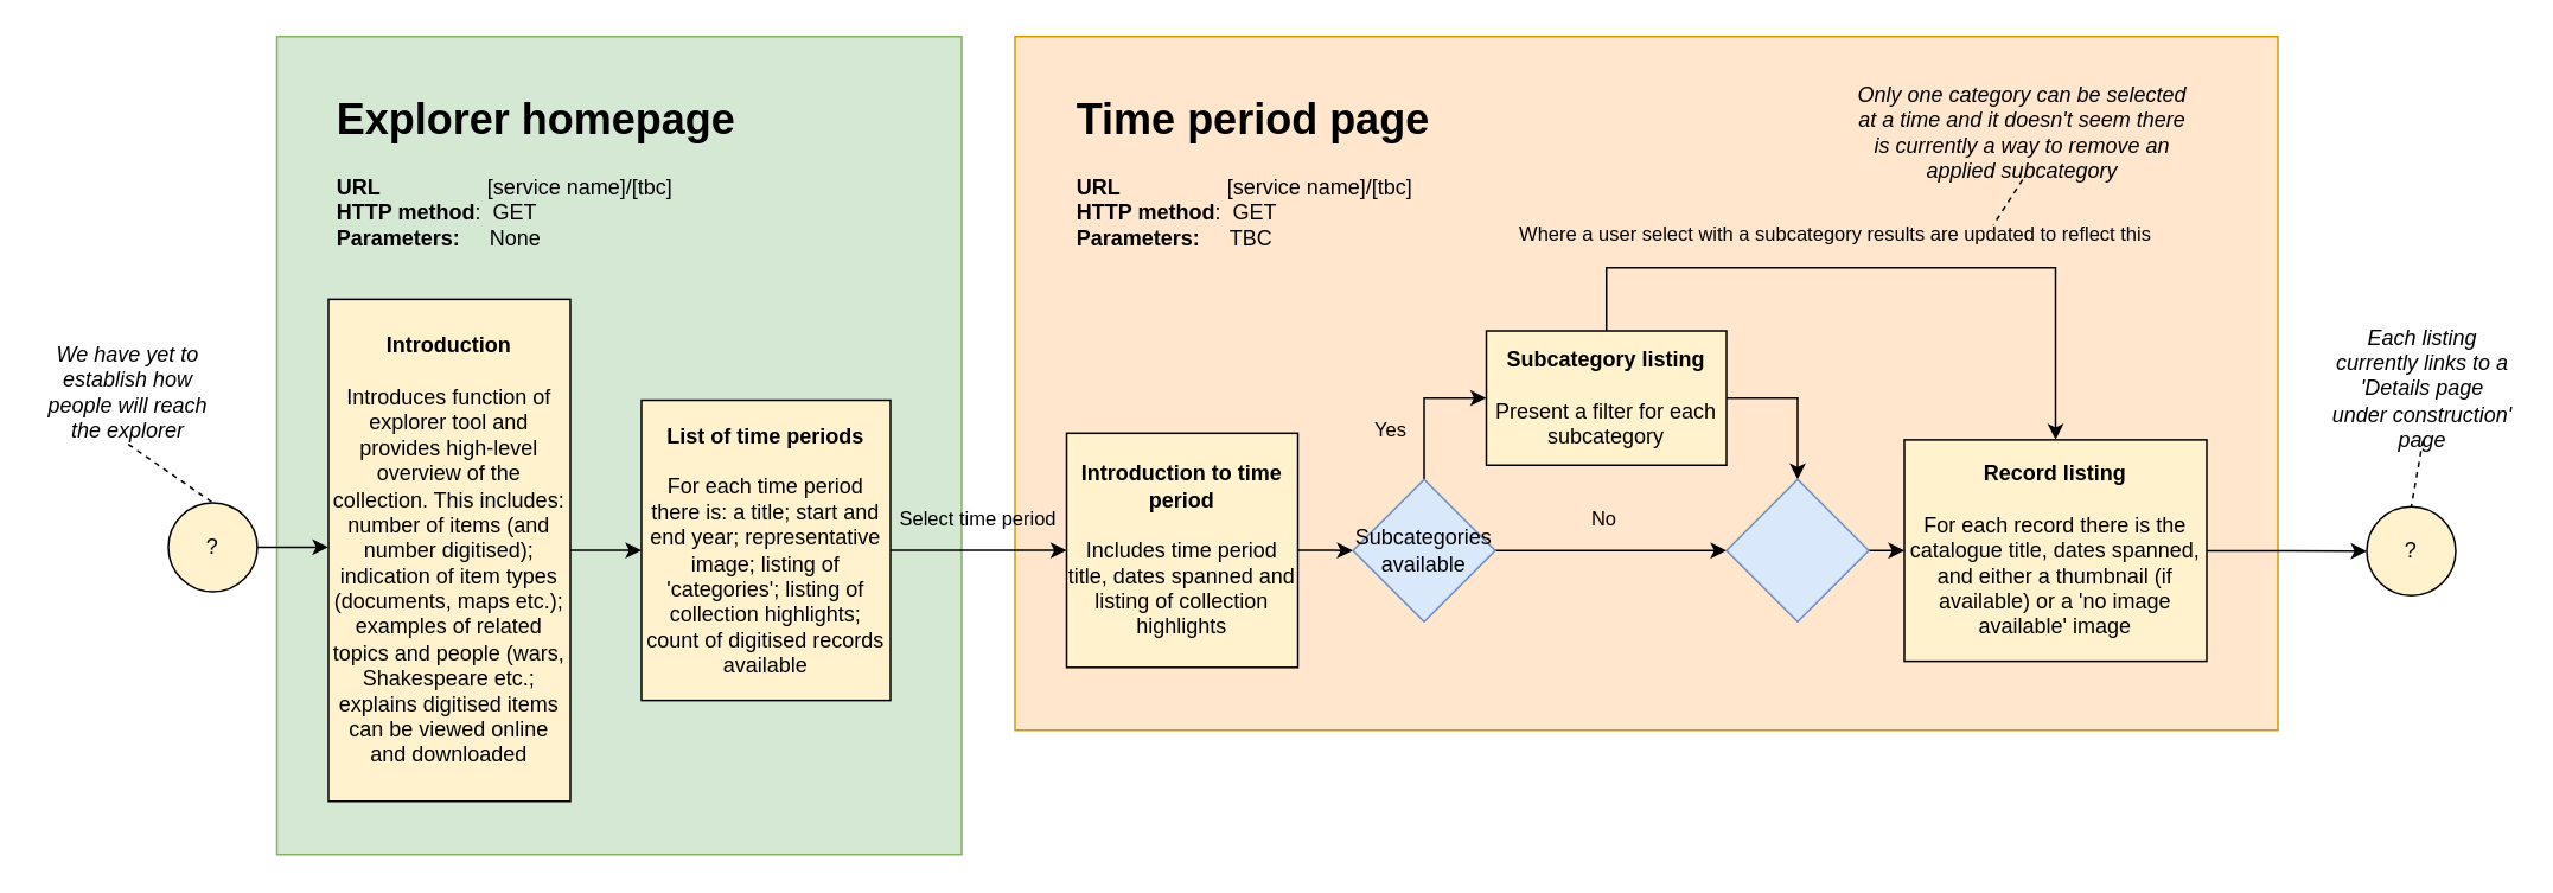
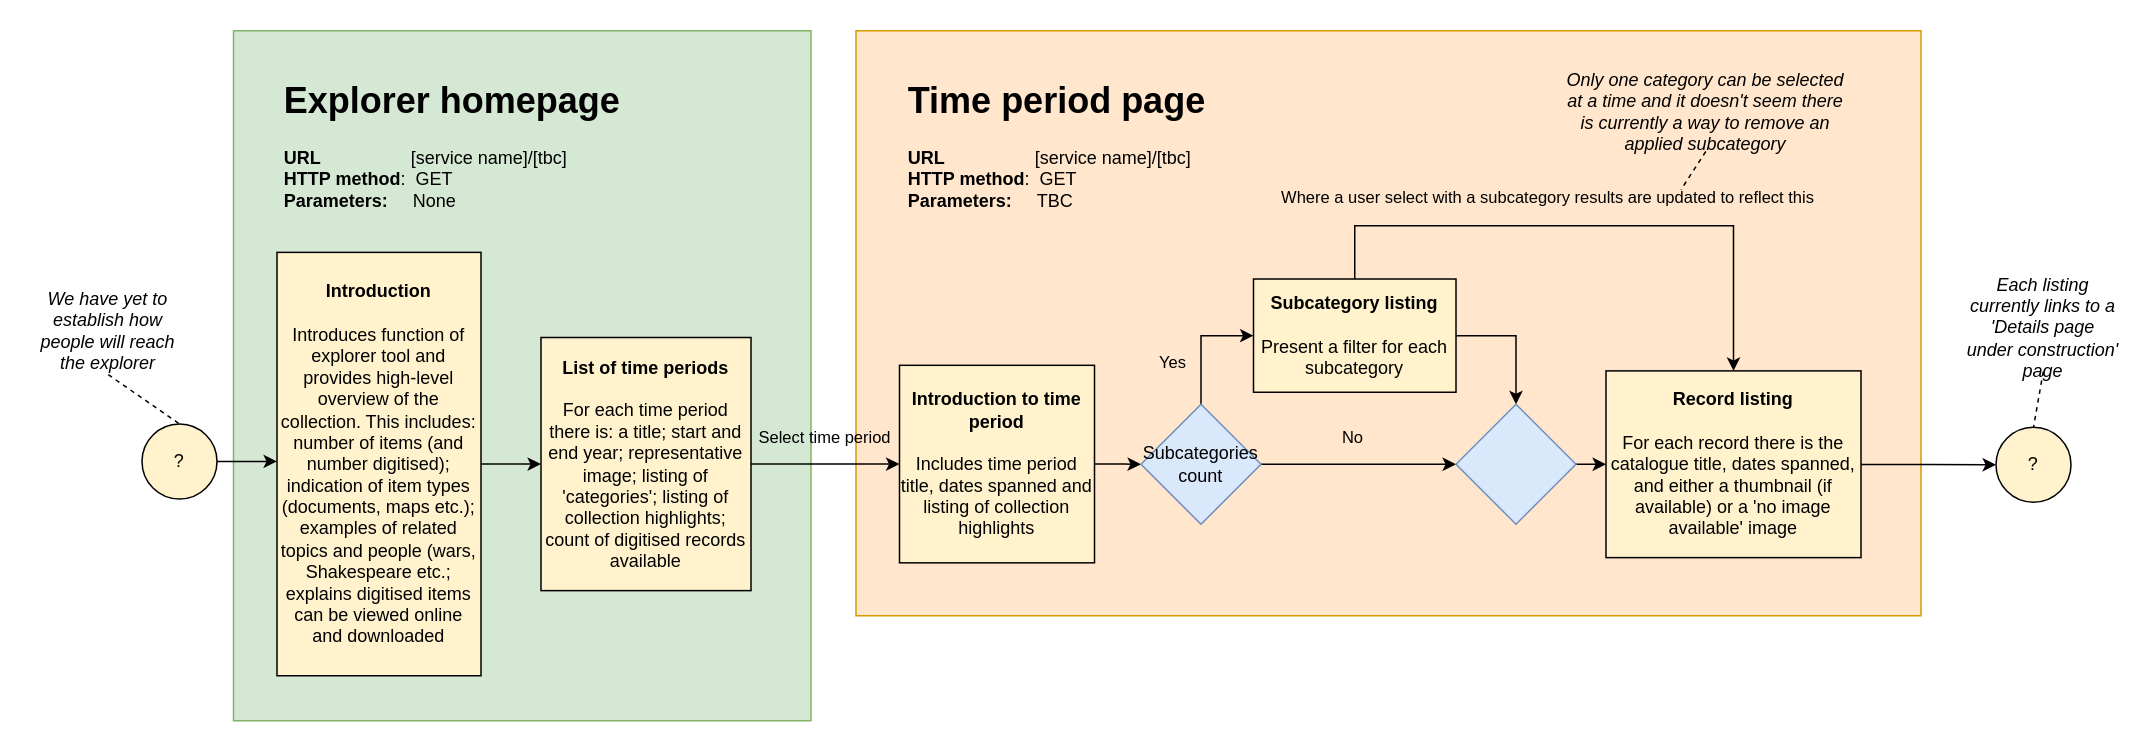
- <mxCell id="26" value="Subcategories available" style="rhombus;whiteSpace=wrap;html=1;labelBackgroundColor=none;align=center;fillColor=#dae8fc;strokeColor=#6c8ebf;" vertex="1" parent="1"><mxGeometry x="760" y="269" width="80" height="80" as="geometry" /></mxCell>
+ <mxCell id="26" value="Subcategories count" style="rhombus;whiteSpace=wrap;html=1;labelBackgroundColor=none;align=center;fillColor=#dae8fc;strokeColor=#6c8ebf;" vertex="1" parent="1"><mxGeometry x="760" y="269" width="80" height="80" as="geometry" /></mxCell>
